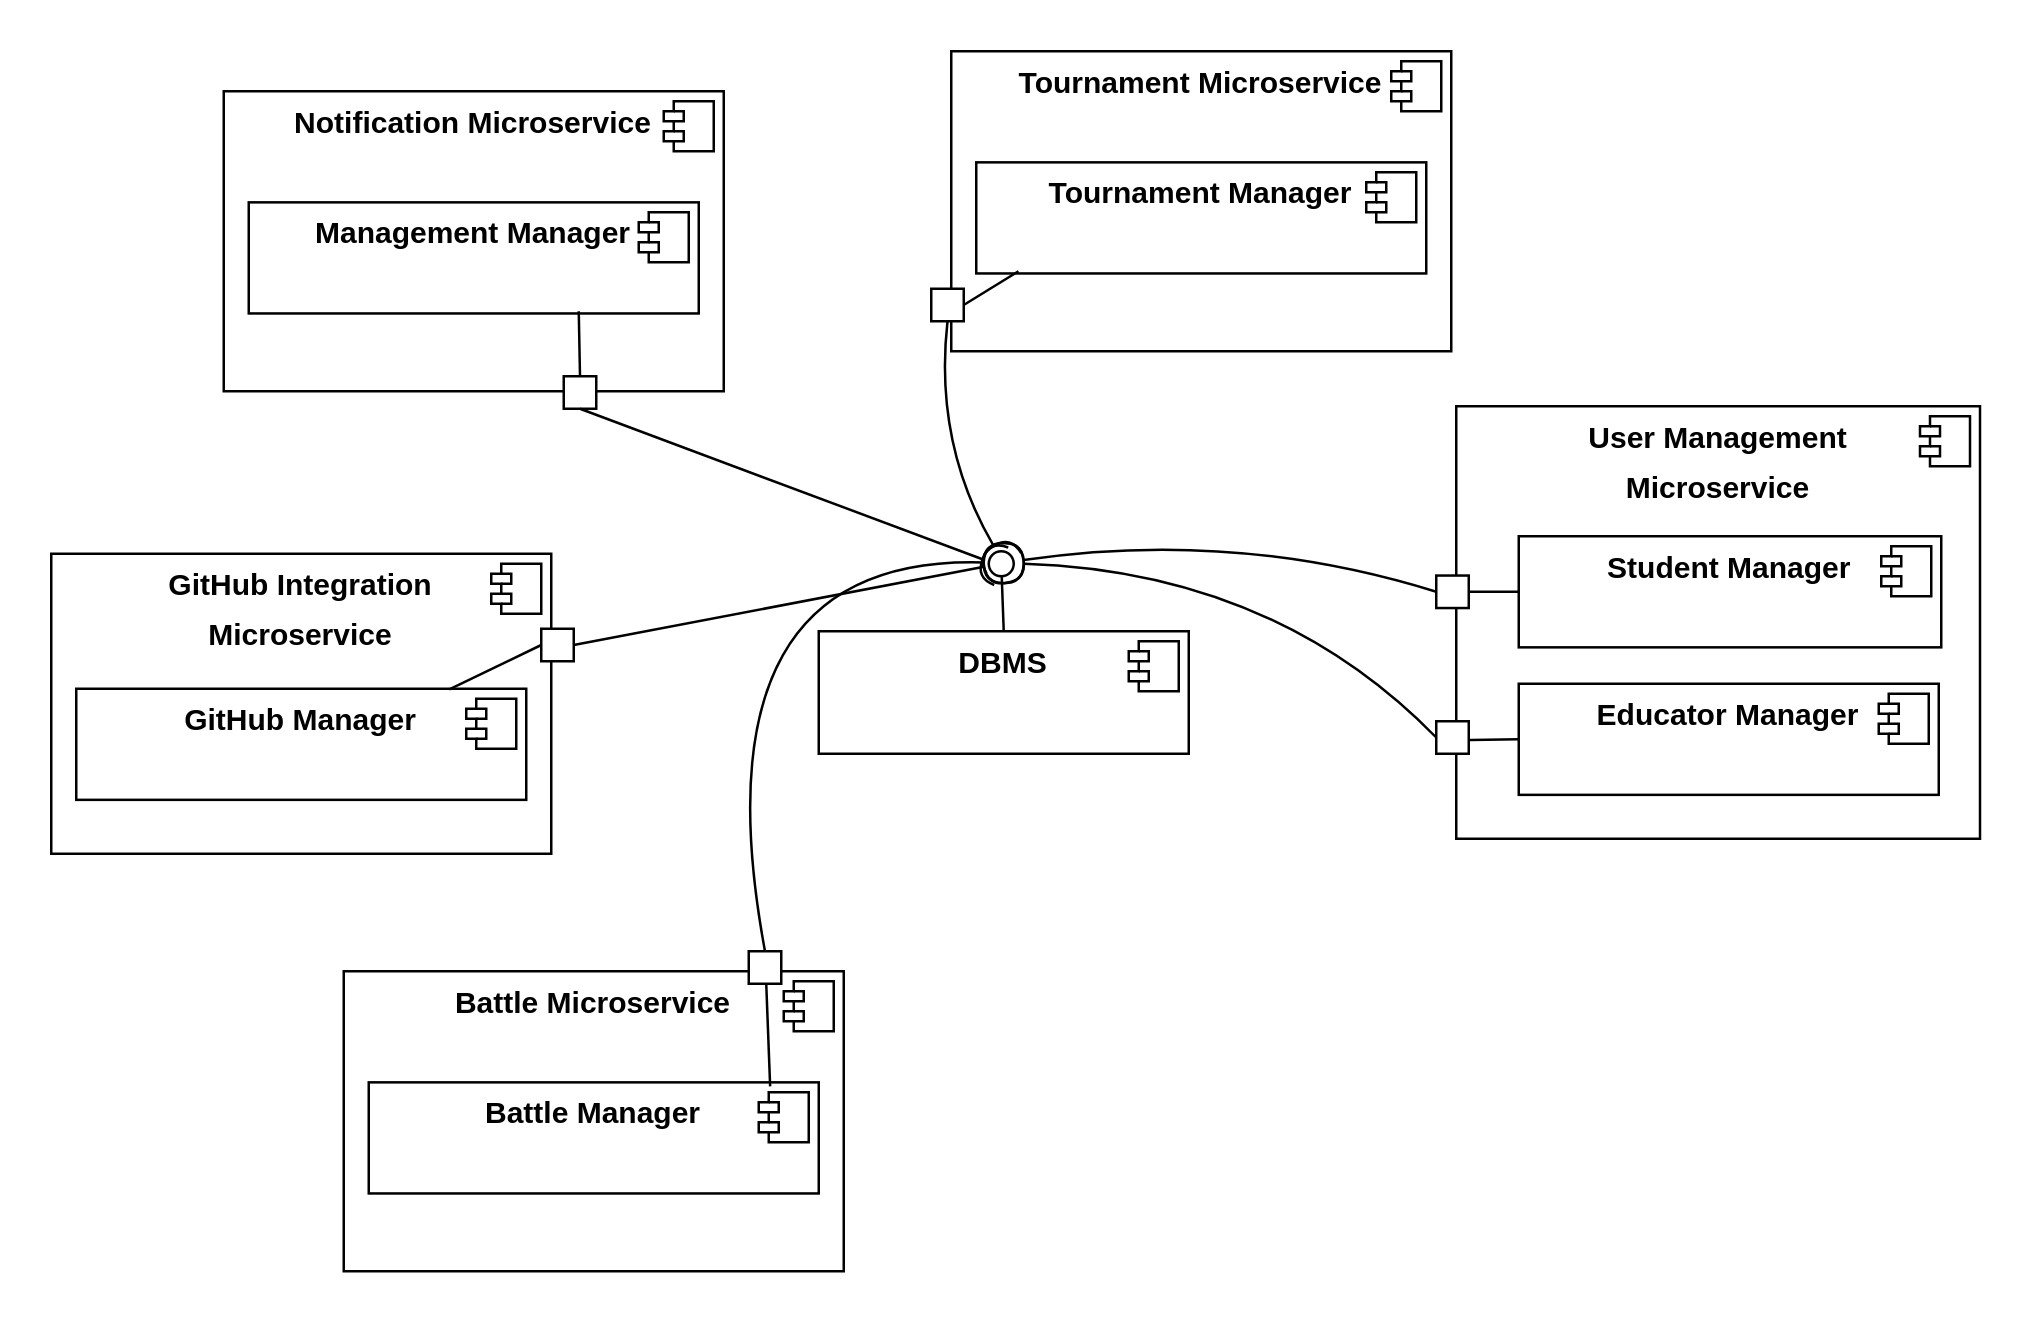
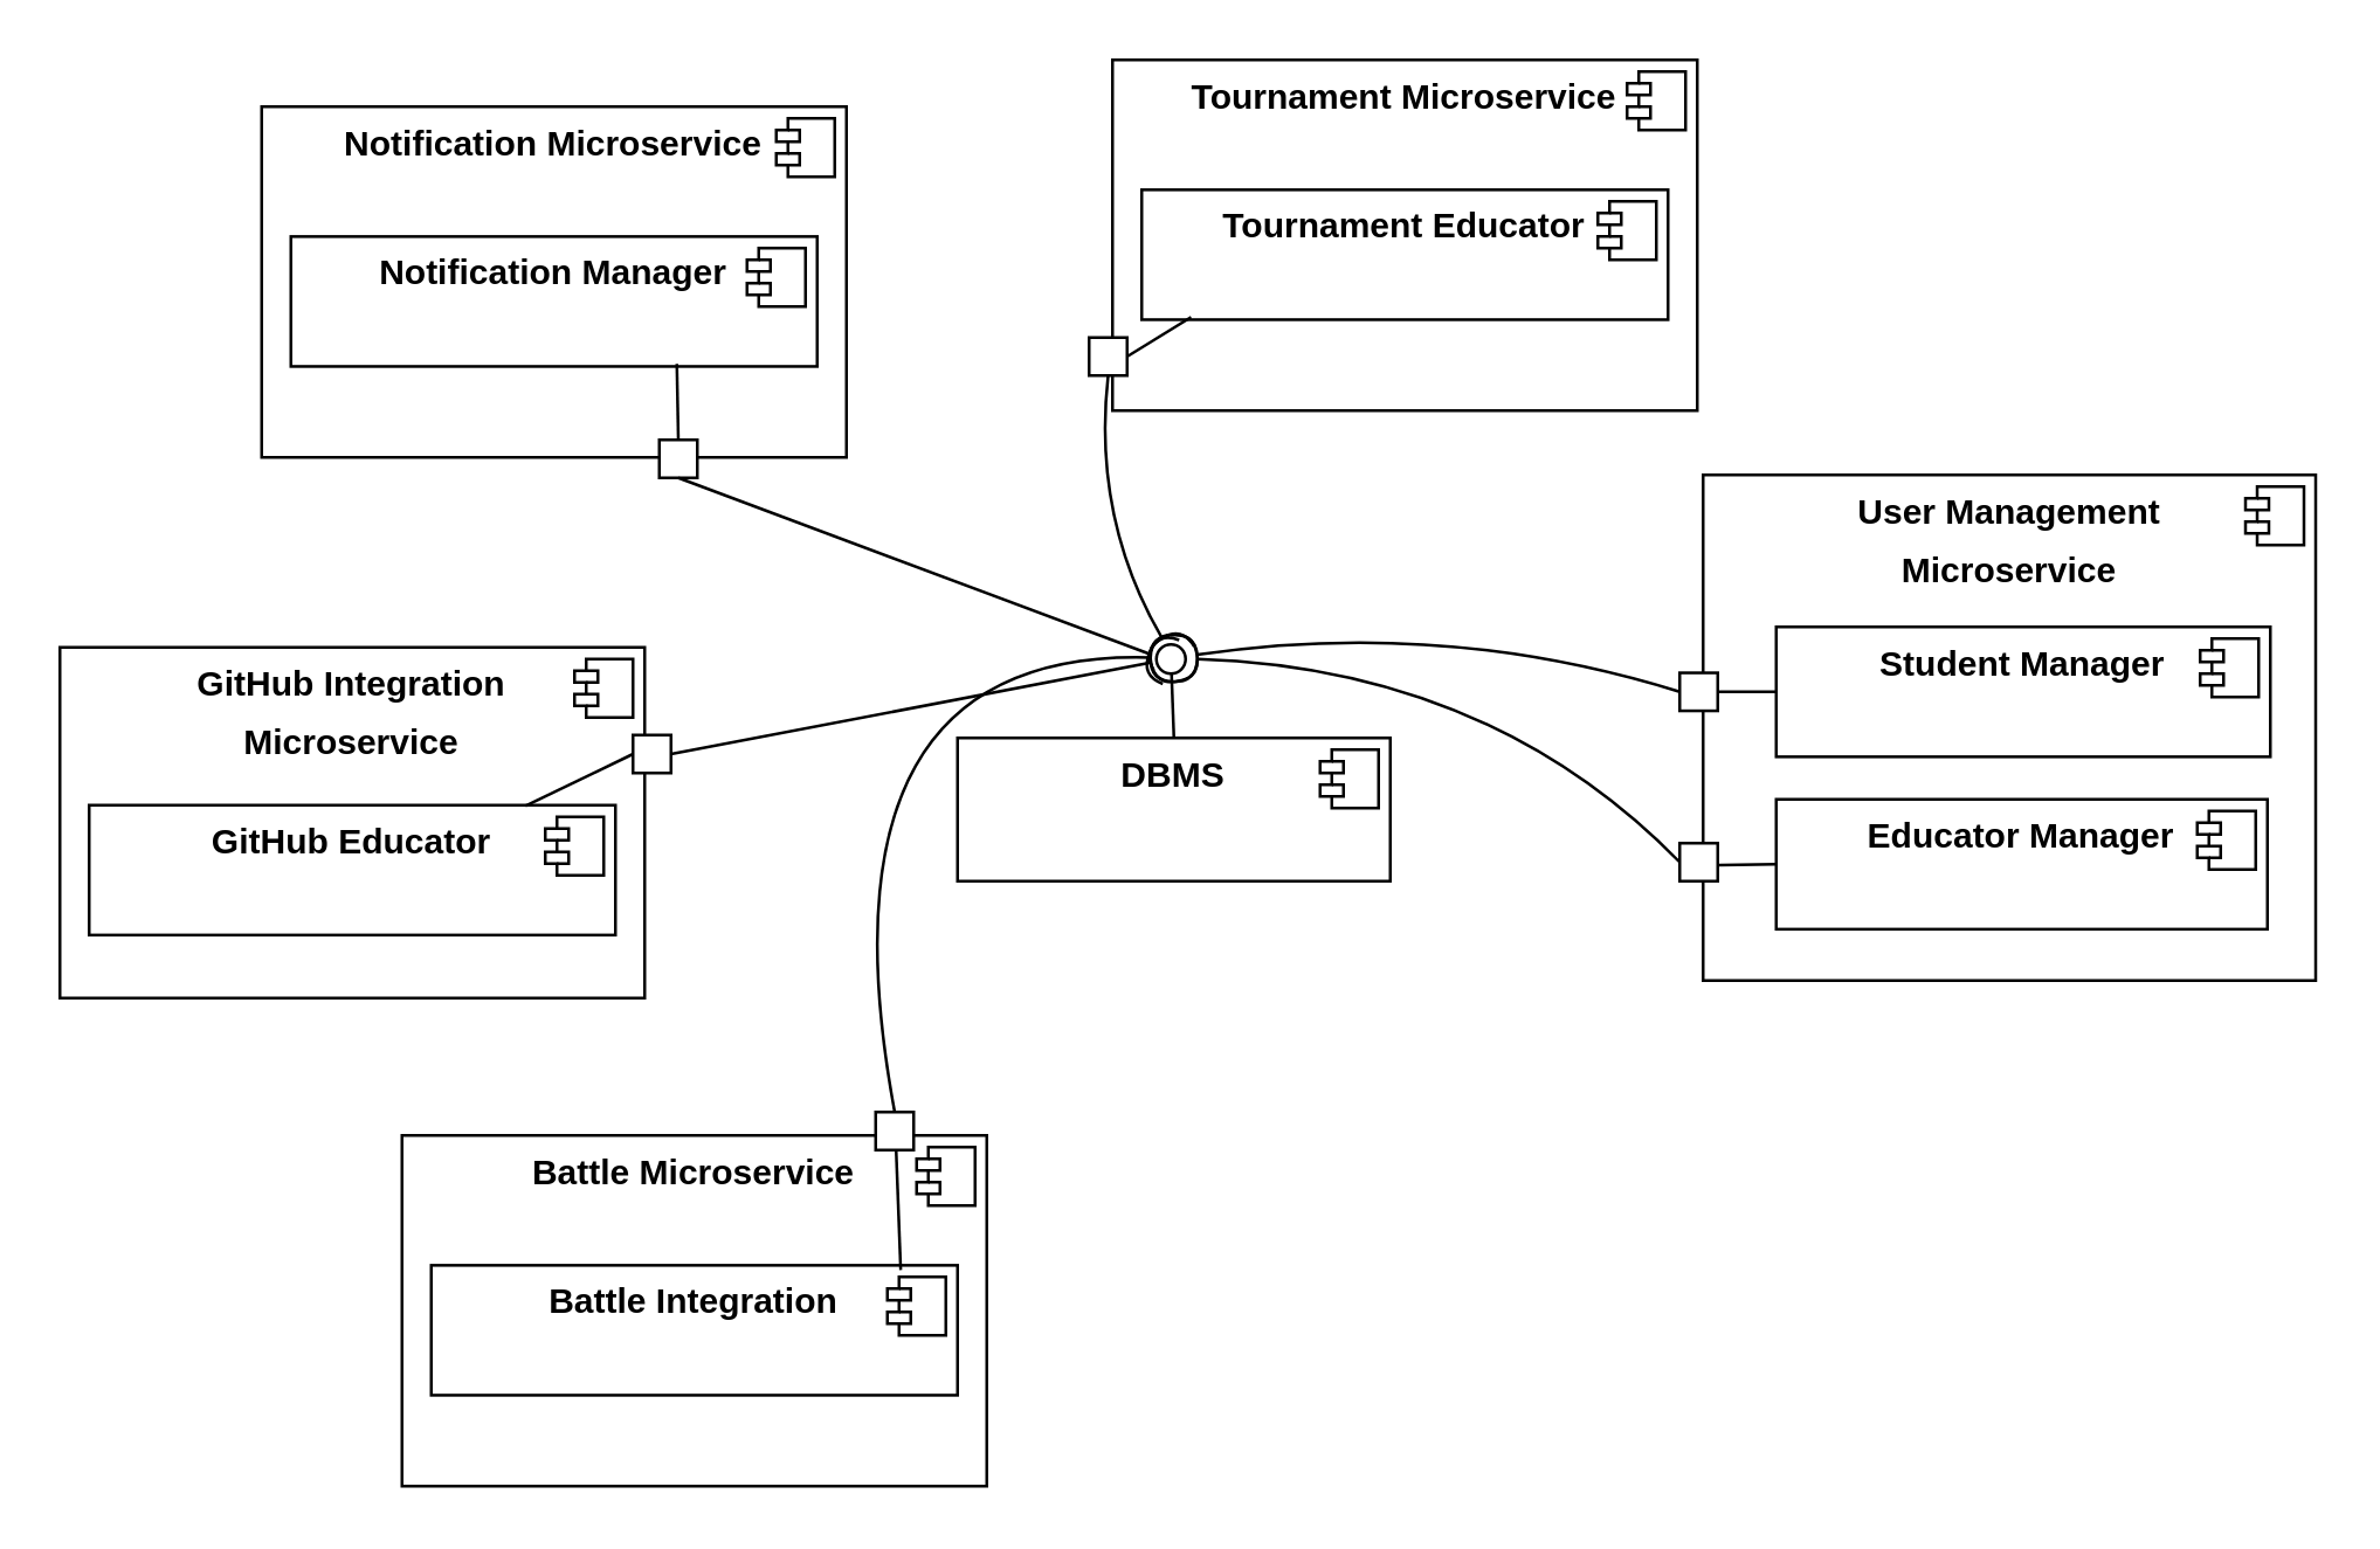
- <mxCell id="15" value="&lt;p style=&quot;margin:0px;margin-top:6px;text-align:center;&quot;&gt;&lt;b&gt;Tournament Manager&lt;/b&gt;&lt;/p&gt;" style="align=left;overflow=fill;html=1;dropTarget=0;whiteSpace=wrap;" vertex="1" parent="12"><mxGeometry x="10" y="44.44" width="180" height="44.44" as="geometry" /></mxCell>
+ <mxCell id="15" value="&lt;p style=&quot;margin:0px;margin-top:6px;text-align:center;&quot;&gt;&lt;b&gt;Tournament Educator&lt;/b&gt;&lt;/p&gt;" style="align=left;overflow=fill;html=1;dropTarget=0;whiteSpace=wrap;" vertex="1" parent="12"><mxGeometry x="10" y="44.44" width="180" height="44.44" as="geometry" /></mxCell>
- <mxCell id="8" value="&lt;p style=&quot;margin:0px;margin-top:6px;text-align:center;&quot;&gt;&lt;b&gt;Management Manager&lt;/b&gt;&lt;/p&gt;" style="align=left;overflow=fill;html=1;dropTarget=0;whiteSpace=wrap;" vertex="1" parent="5"><mxGeometry x="10" y="44.44" width="180" height="44.44" as="geometry" /></mxCell>
+ <mxCell id="8" value="&lt;p style=&quot;margin:0px;margin-top:6px;text-align:center;&quot;&gt;&lt;b&gt;Notification Manager&lt;/b&gt;&lt;/p&gt;" style="align=left;overflow=fill;html=1;dropTarget=0;whiteSpace=wrap;" vertex="1" parent="5"><mxGeometry x="10" y="44.44" width="180" height="44.44" as="geometry" /></mxCell>
- <mxCell id="33" value="&lt;p style=&quot;margin:0px;margin-top:6px;text-align:center;&quot;&gt;&lt;b&gt;GitHub Manager&lt;/b&gt;&lt;/p&gt;" style="align=left;overflow=fill;html=1;dropTarget=0;whiteSpace=wrap;" vertex="1" parent="30"><mxGeometry x="10" y="54" width="180" height="44.44" as="geometry" /></mxCell>
+ <mxCell id="33" value="&lt;p style=&quot;margin:0px;margin-top:6px;text-align:center;&quot;&gt;&lt;b&gt;GitHub Educator&lt;/b&gt;&lt;/p&gt;" style="align=left;overflow=fill;html=1;dropTarget=0;whiteSpace=wrap;" vertex="1" parent="30"><mxGeometry x="10" y="54" width="180" height="44.44" as="geometry" /></mxCell>
- <mxCell id="22" value="&lt;p style=&quot;margin:0px;margin-top:6px;text-align:center;&quot;&gt;&lt;b&gt;Battle Manager&lt;/b&gt;&lt;/p&gt;" style="align=left;overflow=fill;html=1;dropTarget=0;whiteSpace=wrap;" vertex="1" parent="1"><mxGeometry x="147" y="432.44" width="180" height="44.44" as="geometry" /></mxCell>
+ <mxCell id="22" value="&lt;p style=&quot;margin:0px;margin-top:6px;text-align:center;&quot;&gt;&lt;b&gt;Battle Integration&lt;/b&gt;&lt;/p&gt;" style="align=left;overflow=fill;html=1;dropTarget=0;whiteSpace=wrap;" vertex="1" parent="1"><mxGeometry x="147" y="432.44" width="180" height="44.44" as="geometry" /></mxCell>
